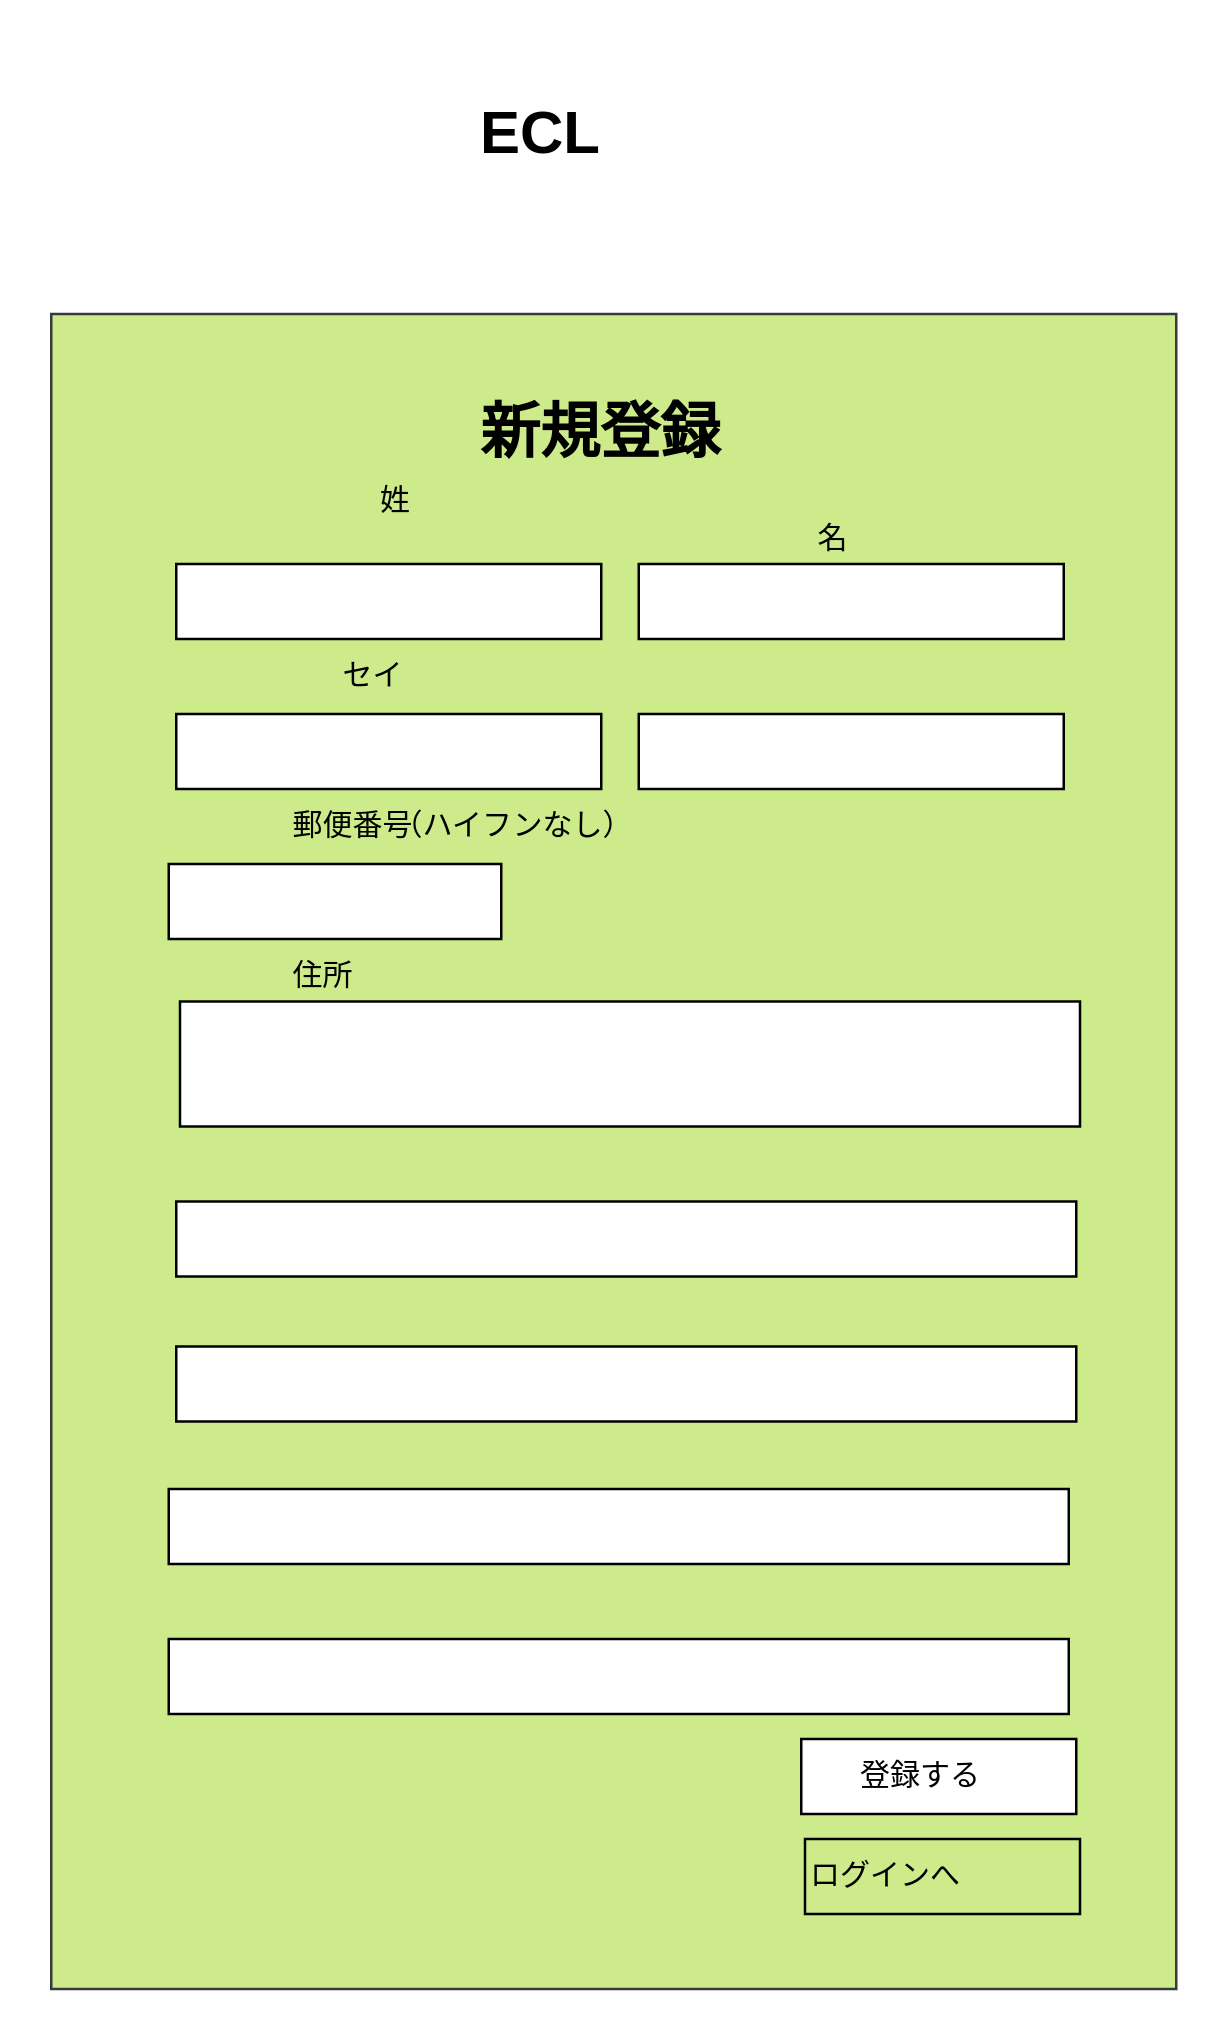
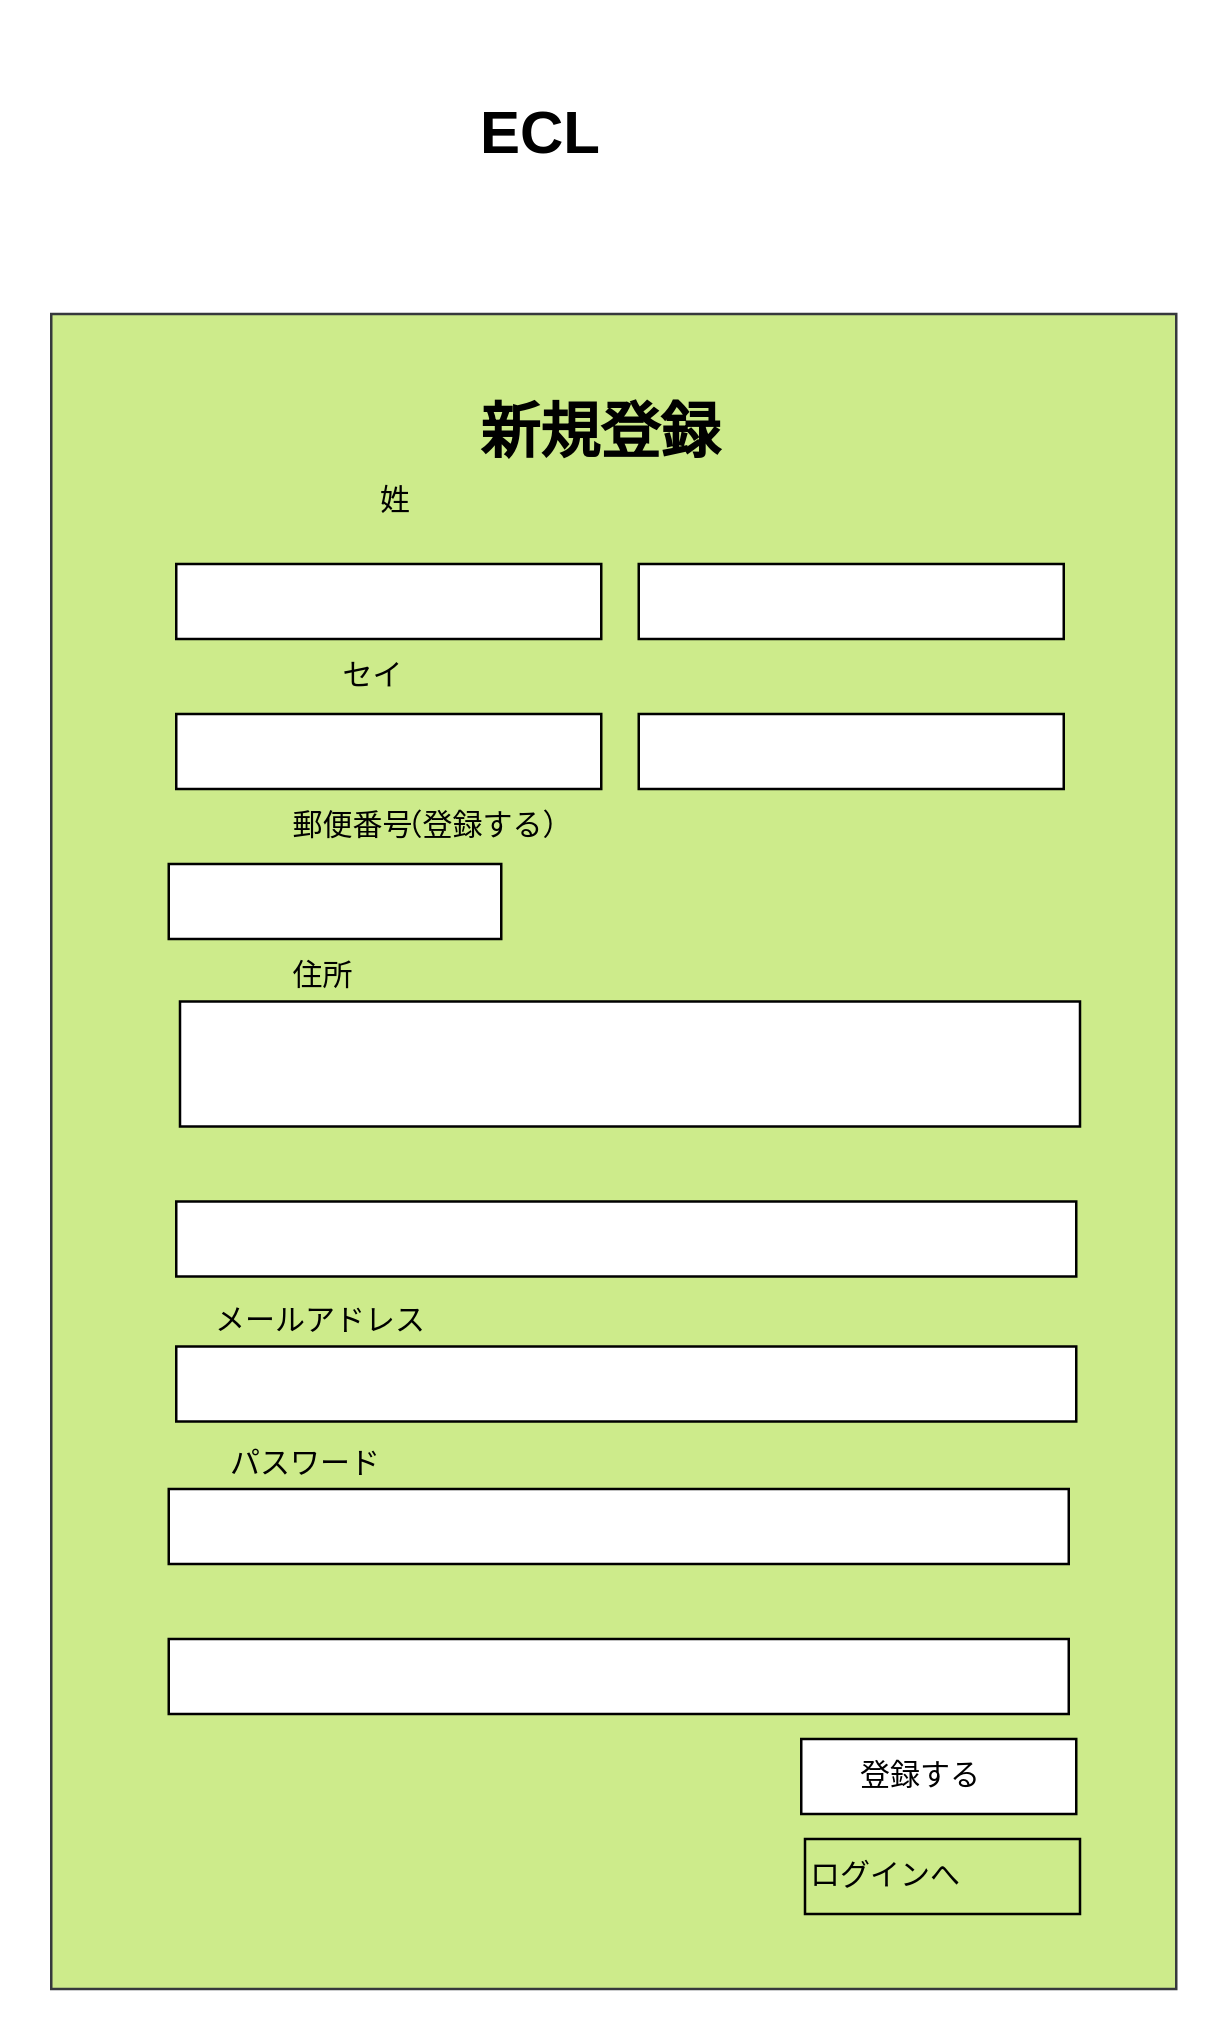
- <mxCell id="14" value="名" style="text;html=1;resizable=0;points=[];autosize=1;align=left;verticalAlign=top;spacingTop=-4;" parent="1" vertex="1"><mxGeometry x="325" y="205" width="30" height="20" as="geometry" /></mxCell>
- <mxCell id="28" value="（ハイフンなし）" style="text;html=1;resizable=0;points=[];autosize=1;align=left;verticalAlign=top;spacingTop=-4;" vertex="1" parent="1"><mxGeometry x="155" y="320" width="110" height="20" as="geometry" /></mxCell>
+ <mxCell id="28" value="（登録する）" style="text;html=1;resizable=0;points=[];autosize=1;align=left;verticalAlign=top;spacingTop=-4;" vertex="1" parent="1"><mxGeometry x="155" y="320" width="110" height="20" as="geometry" /></mxCell>
+ <mxCell id="22" value="メールアドレス" style="text;html=1;resizable=0;points=[];autosize=1;align=left;verticalAlign=top;spacingTop=-4;" parent="1" vertex="1"><mxGeometry x="83.5" y="517.5" width="100" height="20" as="geometry" /></mxCell>
+ <mxCell id="23" value="パスワード" style="text;html=1;resizable=0;points=[];autosize=1;align=left;verticalAlign=top;spacingTop=-4;" parent="1" vertex="1"><mxGeometry x="90" y="575" width="80" height="20" as="geometry" /></mxCell>
